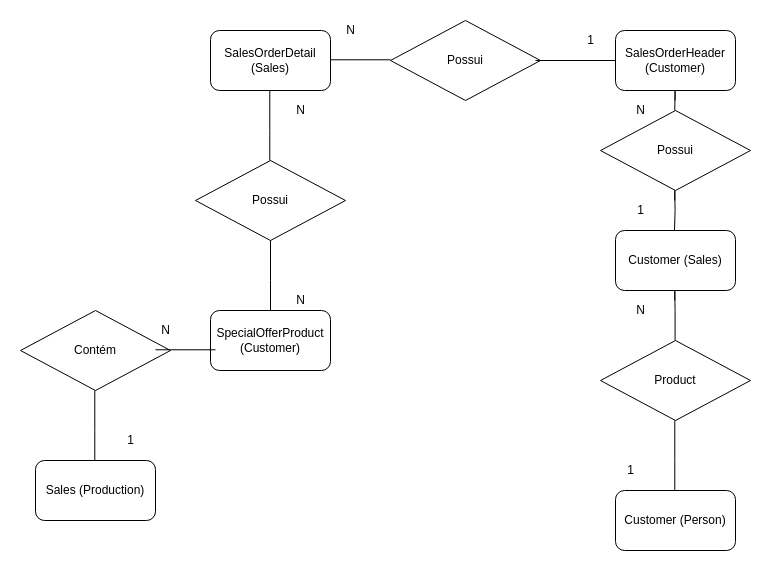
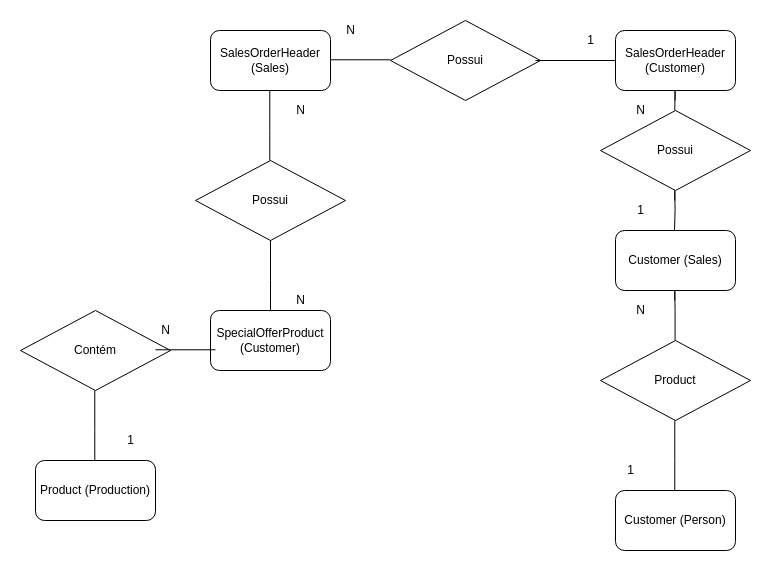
- <mxCell id="10" value="SalesOrderDetail (Sales)" style="rounded=1;whiteSpace=wrap;html=1;" vertex="1" parent="1"><mxGeometry x="210" y="30" width="120" height="60" as="geometry" /></mxCell>
+ <mxCell id="10" value="SalesOrderHeader (Sales)" style="rounded=1;whiteSpace=wrap;html=1;" vertex="1" parent="1"><mxGeometry x="210" y="30" width="120" height="60" as="geometry" /></mxCell>
- <mxCell id="12" value="Sales (Production)" style="rounded=1;whiteSpace=wrap;html=1;" vertex="1" parent="1"><mxGeometry x="35" y="460" width="120" height="60" as="geometry" /></mxCell>
+ <mxCell id="12" value="Product (Production)" style="rounded=1;whiteSpace=wrap;html=1;" vertex="1" parent="1"><mxGeometry x="35" y="460" width="120" height="60" as="geometry" /></mxCell>
